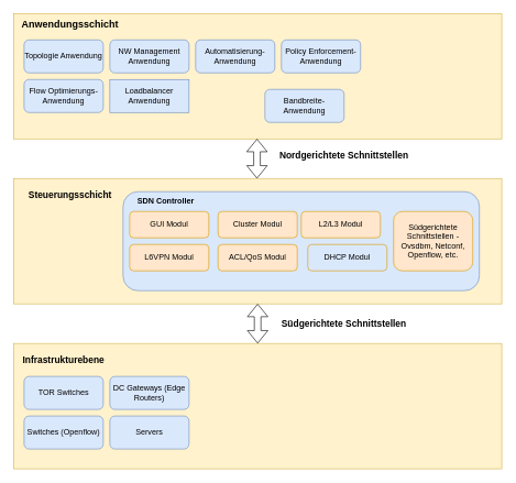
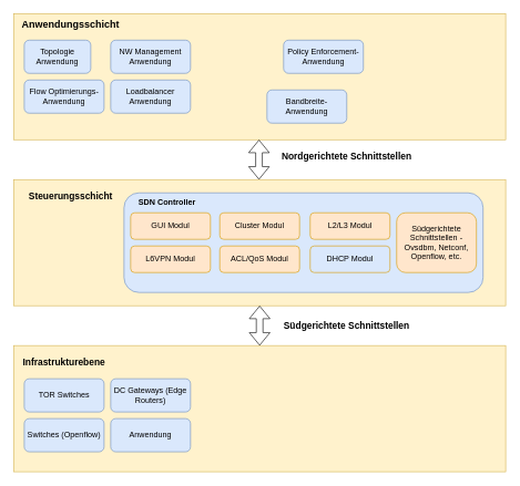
- <mxCell id="8" value="Topologie Anwendung" style="rounded=1;whiteSpace=wrap;html=1;fillColor=#dae8fc;strokeColor=#6c8ebf;" vertex="1" parent="1"><mxGeometry x="36" y="60" width="120" height="50" as="geometry" /></mxCell>
+ <mxCell id="8" value="Topologie Anwendung" style="rounded=1;whiteSpace=wrap;html=1;fillColor=#dae8fc;strokeColor=#6c8ebf;" vertex="1" parent="1"><mxGeometry x="36" y="60" width="100" height="50" as="geometry" /></mxCell>
- <mxCell id="12" value="Automatisierung- Anwendung" style="rounded=1;whiteSpace=wrap;html=1;fillColor=#dae8fc;strokeColor=#6c8ebf;" vertex="1" parent="1"><mxGeometry x="296" y="60" width="120" height="50" as="geometry" /></mxCell>
- <mxCell id="11" value="Loadbalancer Anwendung" style="whiteSpace=wrap;html=1;fillColor=#dae8fc;strokeColor=#6c8ebf;rounded=0;" vertex="1" parent="1"><mxGeometry x="166" y="120" width="120" height="50" as="geometry" /></mxCell>
+ <mxCell id="11" value="Loadbalancer Anwendung" style="rounded=1;whiteSpace=wrap;html=1;fillColor=#dae8fc;strokeColor=#6c8ebf;" vertex="1" parent="1"><mxGeometry x="166" y="120" width="120" height="50" as="geometry" /></mxCell>
- <mxCell id="24" value="L2/L3 Modul" style="rounded=1;whiteSpace=wrap;html=1;fillColor=#ffe6cc;strokeColor=#d79b00;" vertex="1" parent="1"><mxGeometry x="456" y="320" width="120" height="40" as="geometry" /></mxCell>
+ <mxCell id="24" value="L2/L3 Modul" style="rounded=1;whiteSpace=wrap;html=1;fillColor=#ffe6cc;strokeColor=#d79b00;" vertex="1" parent="1"><mxGeometry x="466" y="320" width="120" height="40" as="geometry" /></mxCell>
- <mxCell id="18" value="Servers" style="rounded=1;whiteSpace=wrap;html=1;fillColor=#dae8fc;strokeColor=#6c8ebf;" vertex="1" parent="1"><mxGeometry x="166" y="630" width="120" height="50" as="geometry" /></mxCell>
+ <mxCell id="18" value="Anwendung" style="rounded=1;whiteSpace=wrap;html=1;fillColor=#dae8fc;strokeColor=#6c8ebf;" vertex="1" parent="1"><mxGeometry x="166" y="630" width="120" height="50" as="geometry" /></mxCell>
